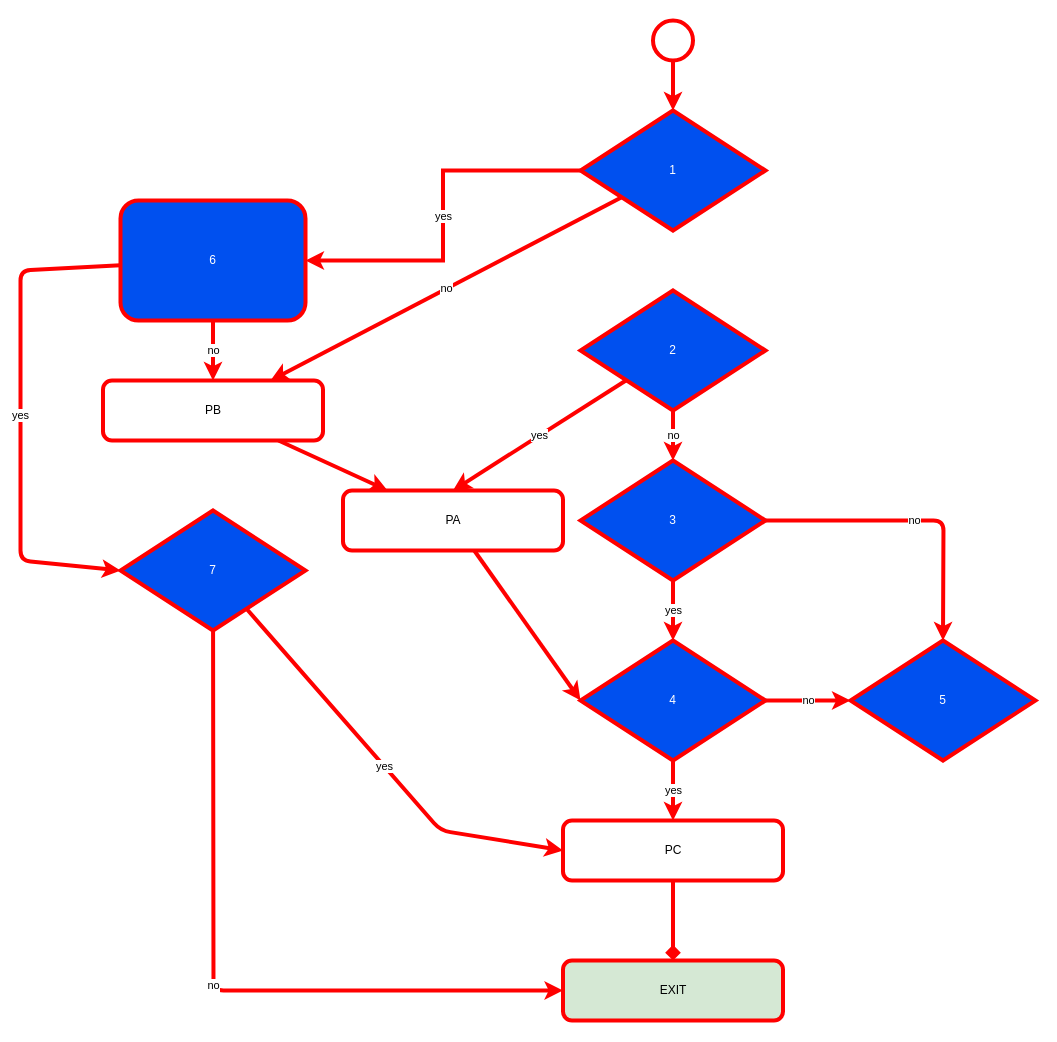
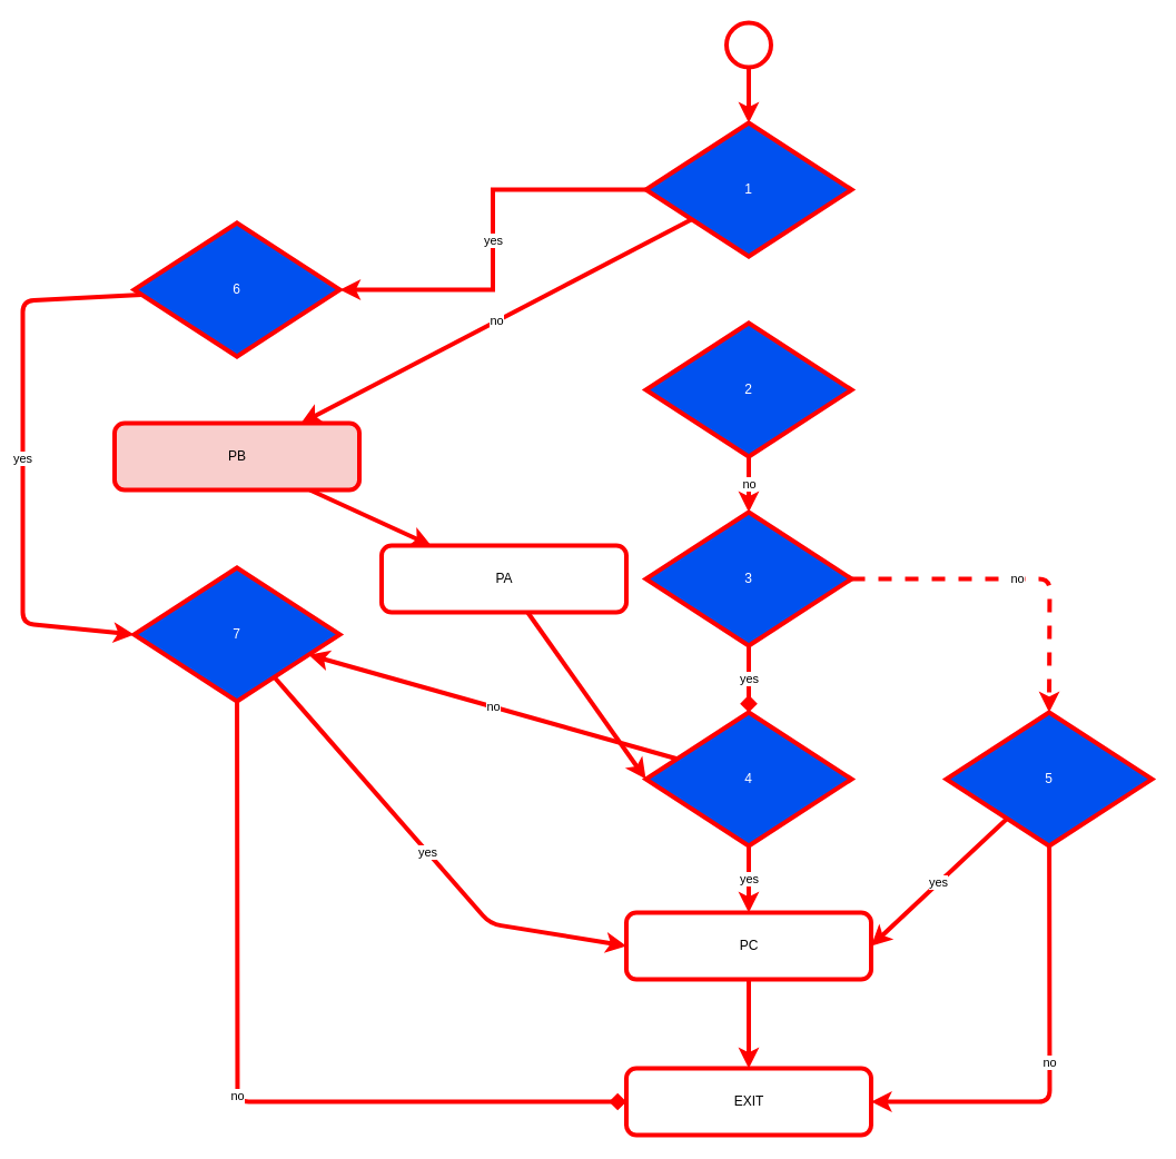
- <mxCell id="23" value="6" style="whiteSpace=wrap;html=1;fillColor=#0050ef;fontColor=#ffffff;strokeColor=#FF0000;strokeWidth=4;rounded=1;" parent="1" vertex="1"><mxGeometry x="120" y="200" width="185" height="120" as="geometry" /></mxCell>
+ <mxCell id="23" value="6" style="rhombus;whiteSpace=wrap;html=1;fillColor=#0050ef;fontColor=#ffffff;strokeColor=#FF0000;strokeWidth=4;" parent="1" vertex="1"><mxGeometry x="120" y="200" width="185" height="120" as="geometry" /></mxCell>
- <mxCell id="21" value="no" style="edgeStyle=none;html=1;strokeColor=#FF0000;strokeWidth=4;" parent="1" source="23" target="8" edge="1"><mxGeometry relative="1" as="geometry" /></mxCell>
- <mxCell id="8" value="PB" style="rounded=1;whiteSpace=wrap;html=1;strokeColor=#FF0000;strokeWidth=4;" parent="1" vertex="1"><mxGeometry x="102.5" y="380" width="220" height="60" as="geometry" /></mxCell>
+ <mxCell id="8" value="PB" style="rounded=1;whiteSpace=wrap;html=1;strokeColor=#FF0000;strokeWidth=4;fillColor=#f8cecc;" parent="1" vertex="1"><mxGeometry x="102.5" y="380" width="220" height="60" as="geometry" /></mxCell>
- <mxCell id="10" value="yes" style="edgeStyle=none;html=1;entryX=0.5;entryY=0;entryDx=0;entryDy=0;strokeColor=#FF0000;strokeWidth=4;" parent="1" source="11" target="28" edge="1"><mxGeometry relative="1" as="geometry" /></mxCell>
- <mxCell id="12" value="no" style="edgeStyle=none;html=1;exitX=1;exitY=0.5;exitDx=0;exitDy=0;entryX=0.5;entryY=0;entryDx=0;entryDy=0;strokeColor=#FF0000;strokeWidth=4;" parent="1" source="14" target="20" edge="1"><mxGeometry relative="1" as="geometry"><Array as="points"><mxPoint x="943" y="520" /></Array></mxGeometry></mxCell>
+ <mxCell id="12" value="no" style="edgeStyle=none;html=1;exitX=1;exitY=0.5;exitDx=0;exitDy=0;entryX=0.5;entryY=0;entryDx=0;entryDy=0;strokeColor=#FF0000;strokeWidth=4;dashed=1;" parent="1" source="14" target="20" edge="1"><mxGeometry relative="1" as="geometry"><Array as="points"><mxPoint x="943" y="520" /></Array></mxGeometry></mxCell>
- <mxCell id="13" value="yes" style="edgeStyle=none;html=1;strokeColor=#FF0000;strokeWidth=4;" parent="1" source="14" target="17" edge="1"><mxGeometry relative="1" as="geometry" /></mxCell>
+ <mxCell id="13" value="yes" style="edgeStyle=none;html=1;strokeColor=#FF0000;strokeWidth=4;endArrow=diamond;" parent="1" source="14" target="17" edge="1"><mxGeometry relative="1" as="geometry" /></mxCell>
- <mxCell id="15" value="no" style="edgeStyle=none;html=1;strokeColor=#FF0000;strokeWidth=4;" parent="1" source="17" target="20" edge="1"><mxGeometry relative="1" as="geometry" /></mxCell>
+ <mxCell id="15" value="no" style="edgeStyle=none;html=1;strokeColor=#FF0000;strokeWidth=4;" parent="1" source="17" target="26" edge="1"><mxGeometry relative="1" as="geometry" /></mxCell>
+ <mxCell id="18" value="yes" style="edgeStyle=none;html=1;entryX=1;entryY=0.5;entryDx=0;entryDy=0;strokeColor=#FF0000;strokeWidth=4;" parent="1" source="20" target="30" edge="1"><mxGeometry relative="1" as="geometry" /></mxCell>
+ <mxCell id="19" value="no" style="edgeStyle=none;html=1;entryX=1;entryY=0.5;entryDx=0;entryDy=0;strokeColor=#FF0000;strokeWidth=4;" parent="1" source="20" target="31" edge="1"><mxGeometry relative="1" as="geometry"><Array as="points"><mxPoint x="943" y="990" /></Array></mxGeometry></mxCell>
- <mxCell id="29" style="edgeStyle=none;html=1;entryX=0.5;entryY=0;entryDx=0;entryDy=0;strokeColor=#FF0000;strokeWidth=4;endArrow=diamond;" parent="1" source="30" target="31" edge="1"><mxGeometry relative="1" as="geometry" /></mxCell>
+ <mxCell id="29" style="edgeStyle=none;html=1;entryX=0.5;entryY=0;entryDx=0;entryDy=0;strokeColor=#FF0000;strokeWidth=4;" parent="1" source="30" target="31" edge="1"><mxGeometry relative="1" as="geometry" /></mxCell>
- <mxCell id="25" value="no" style="edgeStyle=none;html=1;entryX=0;entryY=0.5;entryDx=0;entryDy=0;strokeColor=#FF0000;strokeWidth=4;" parent="1" source="26" target="31" edge="1"><mxGeometry relative="1" as="geometry"><Array as="points"><mxPoint x="213" y="990" /></Array></mxGeometry></mxCell>
+ <mxCell id="25" value="no" style="edgeStyle=none;html=1;entryX=0;entryY=0.5;entryDx=0;entryDy=0;strokeColor=#FF0000;strokeWidth=4;endArrow=diamond;" parent="1" source="26" target="31" edge="1"><mxGeometry relative="1" as="geometry"><Array as="points"><mxPoint x="213" y="990" /></Array></mxGeometry></mxCell>
- <mxCell id="31" value="EXIT" style="rounded=1;whiteSpace=wrap;html=1;strokeColor=#FF0000;strokeWidth=4;fillColor=#d5e8d4;" parent="1" vertex="1"><mxGeometry x="562.5" y="960" width="220" height="60" as="geometry" /></mxCell>
+ <mxCell id="31" value="EXIT" style="rounded=1;whiteSpace=wrap;html=1;strokeColor=#FF0000;strokeWidth=4;" parent="1" vertex="1"><mxGeometry x="562.5" y="960" width="220" height="60" as="geometry" /></mxCell>
